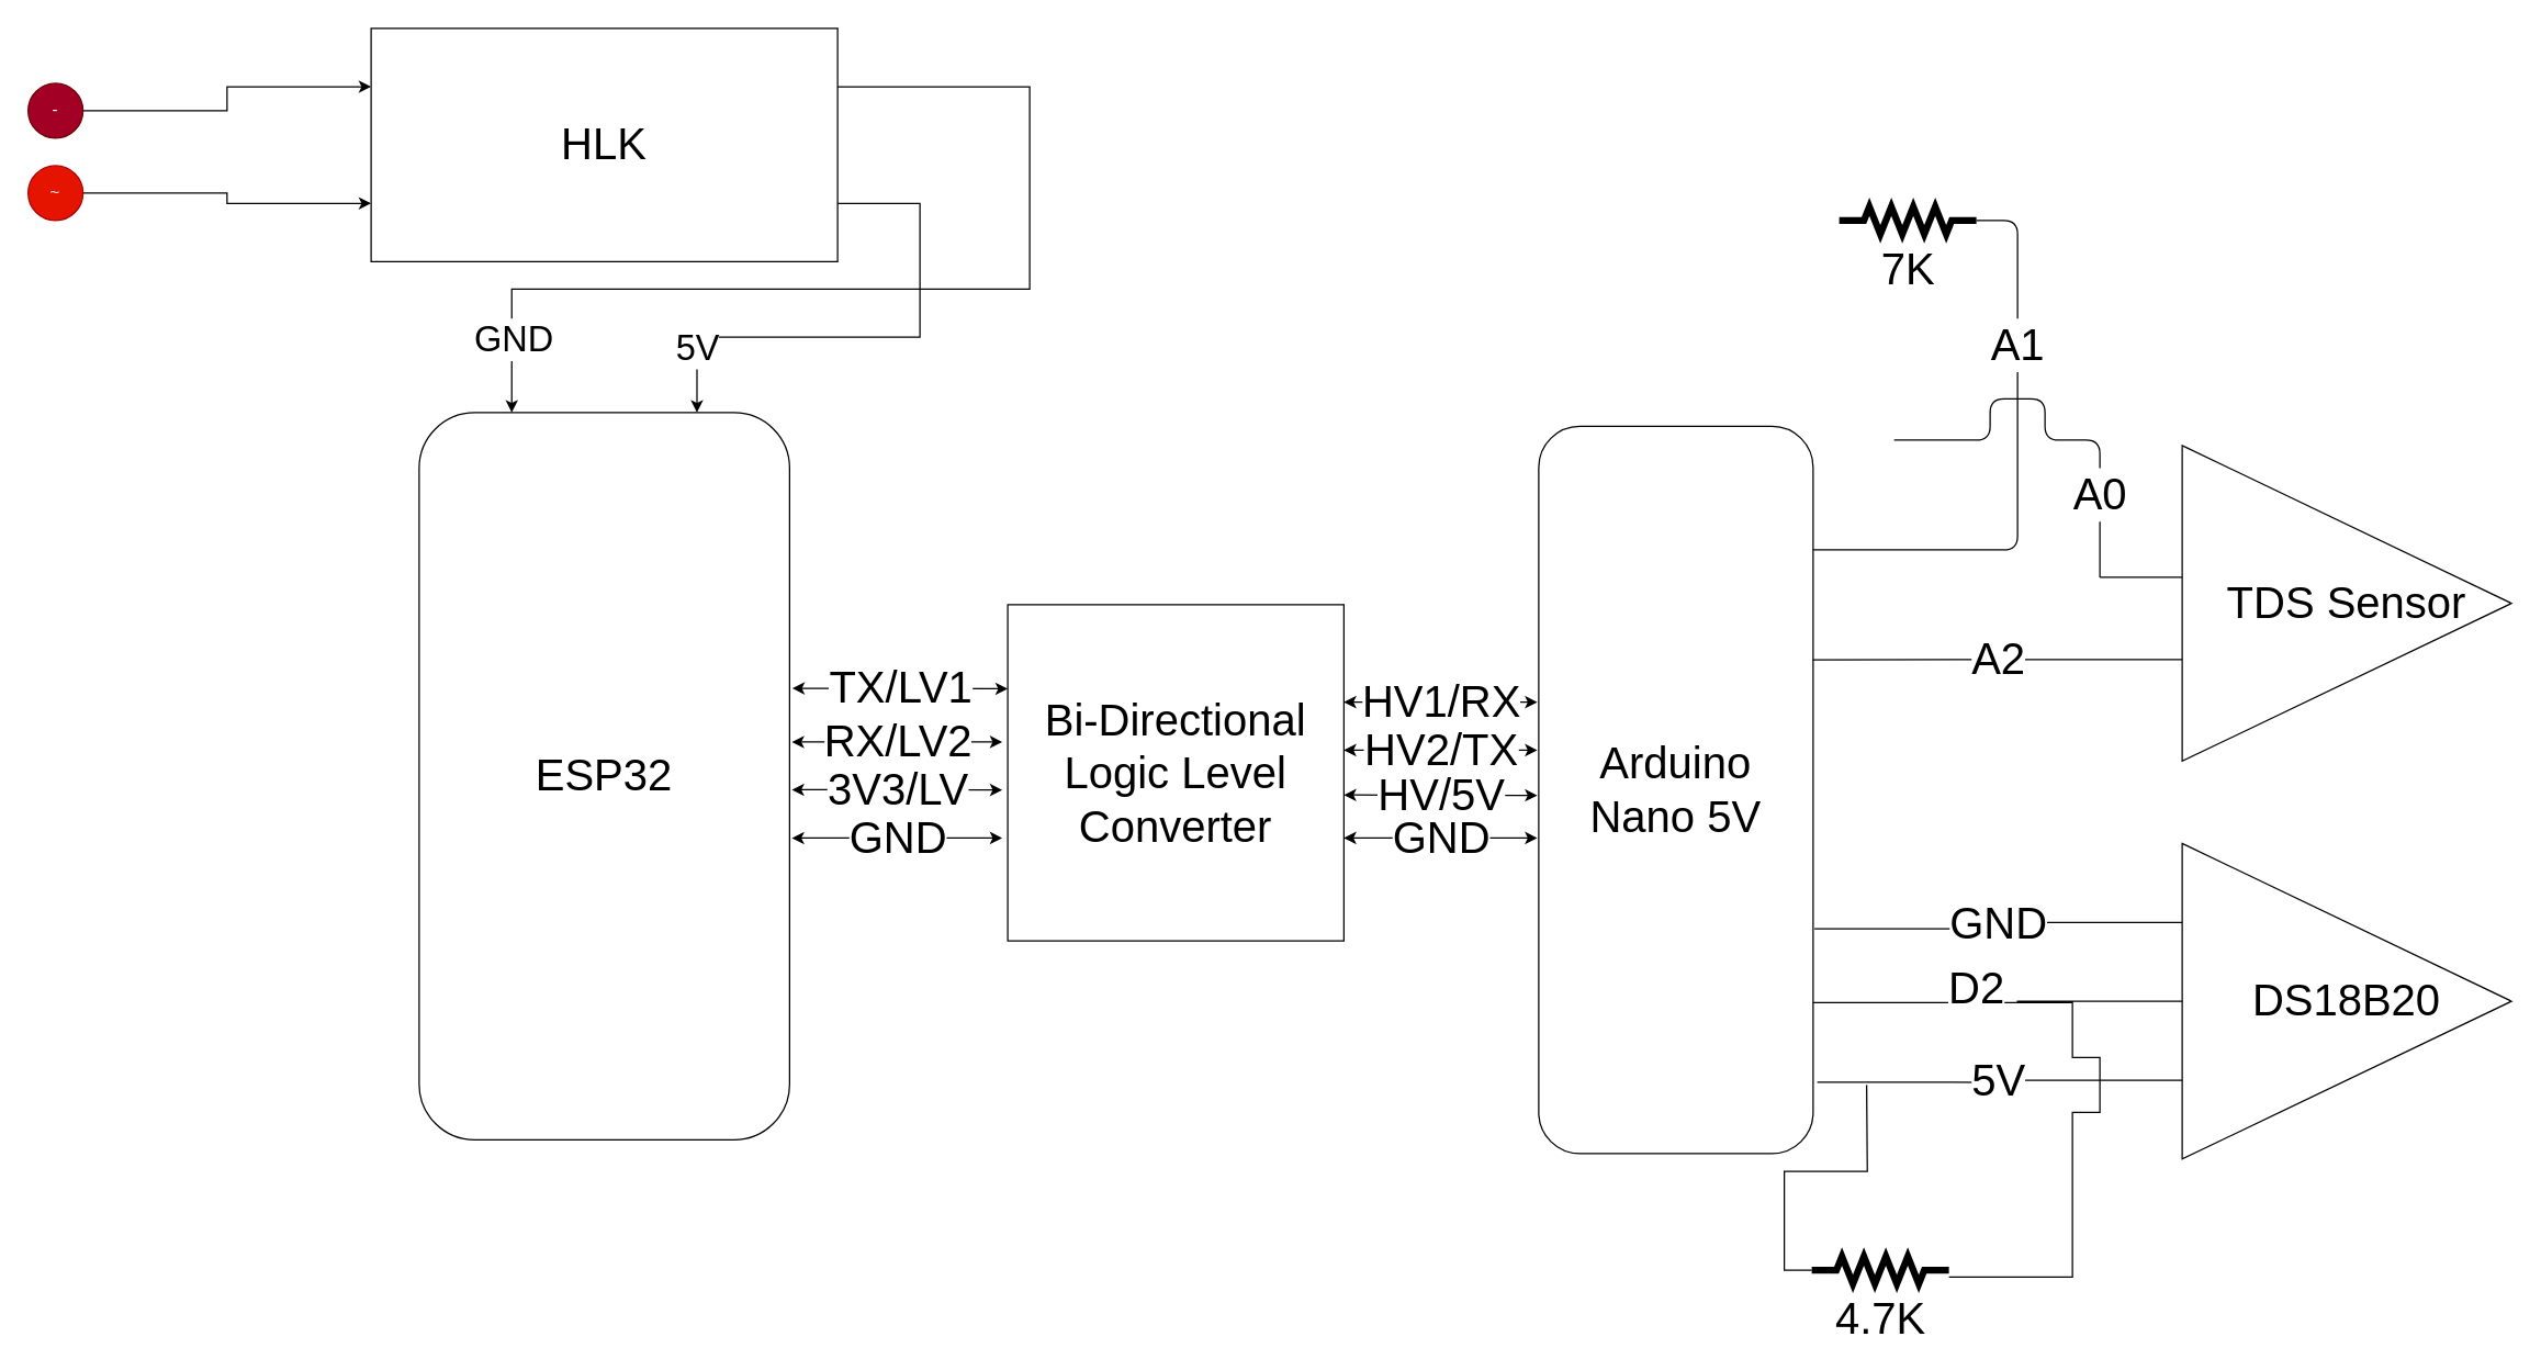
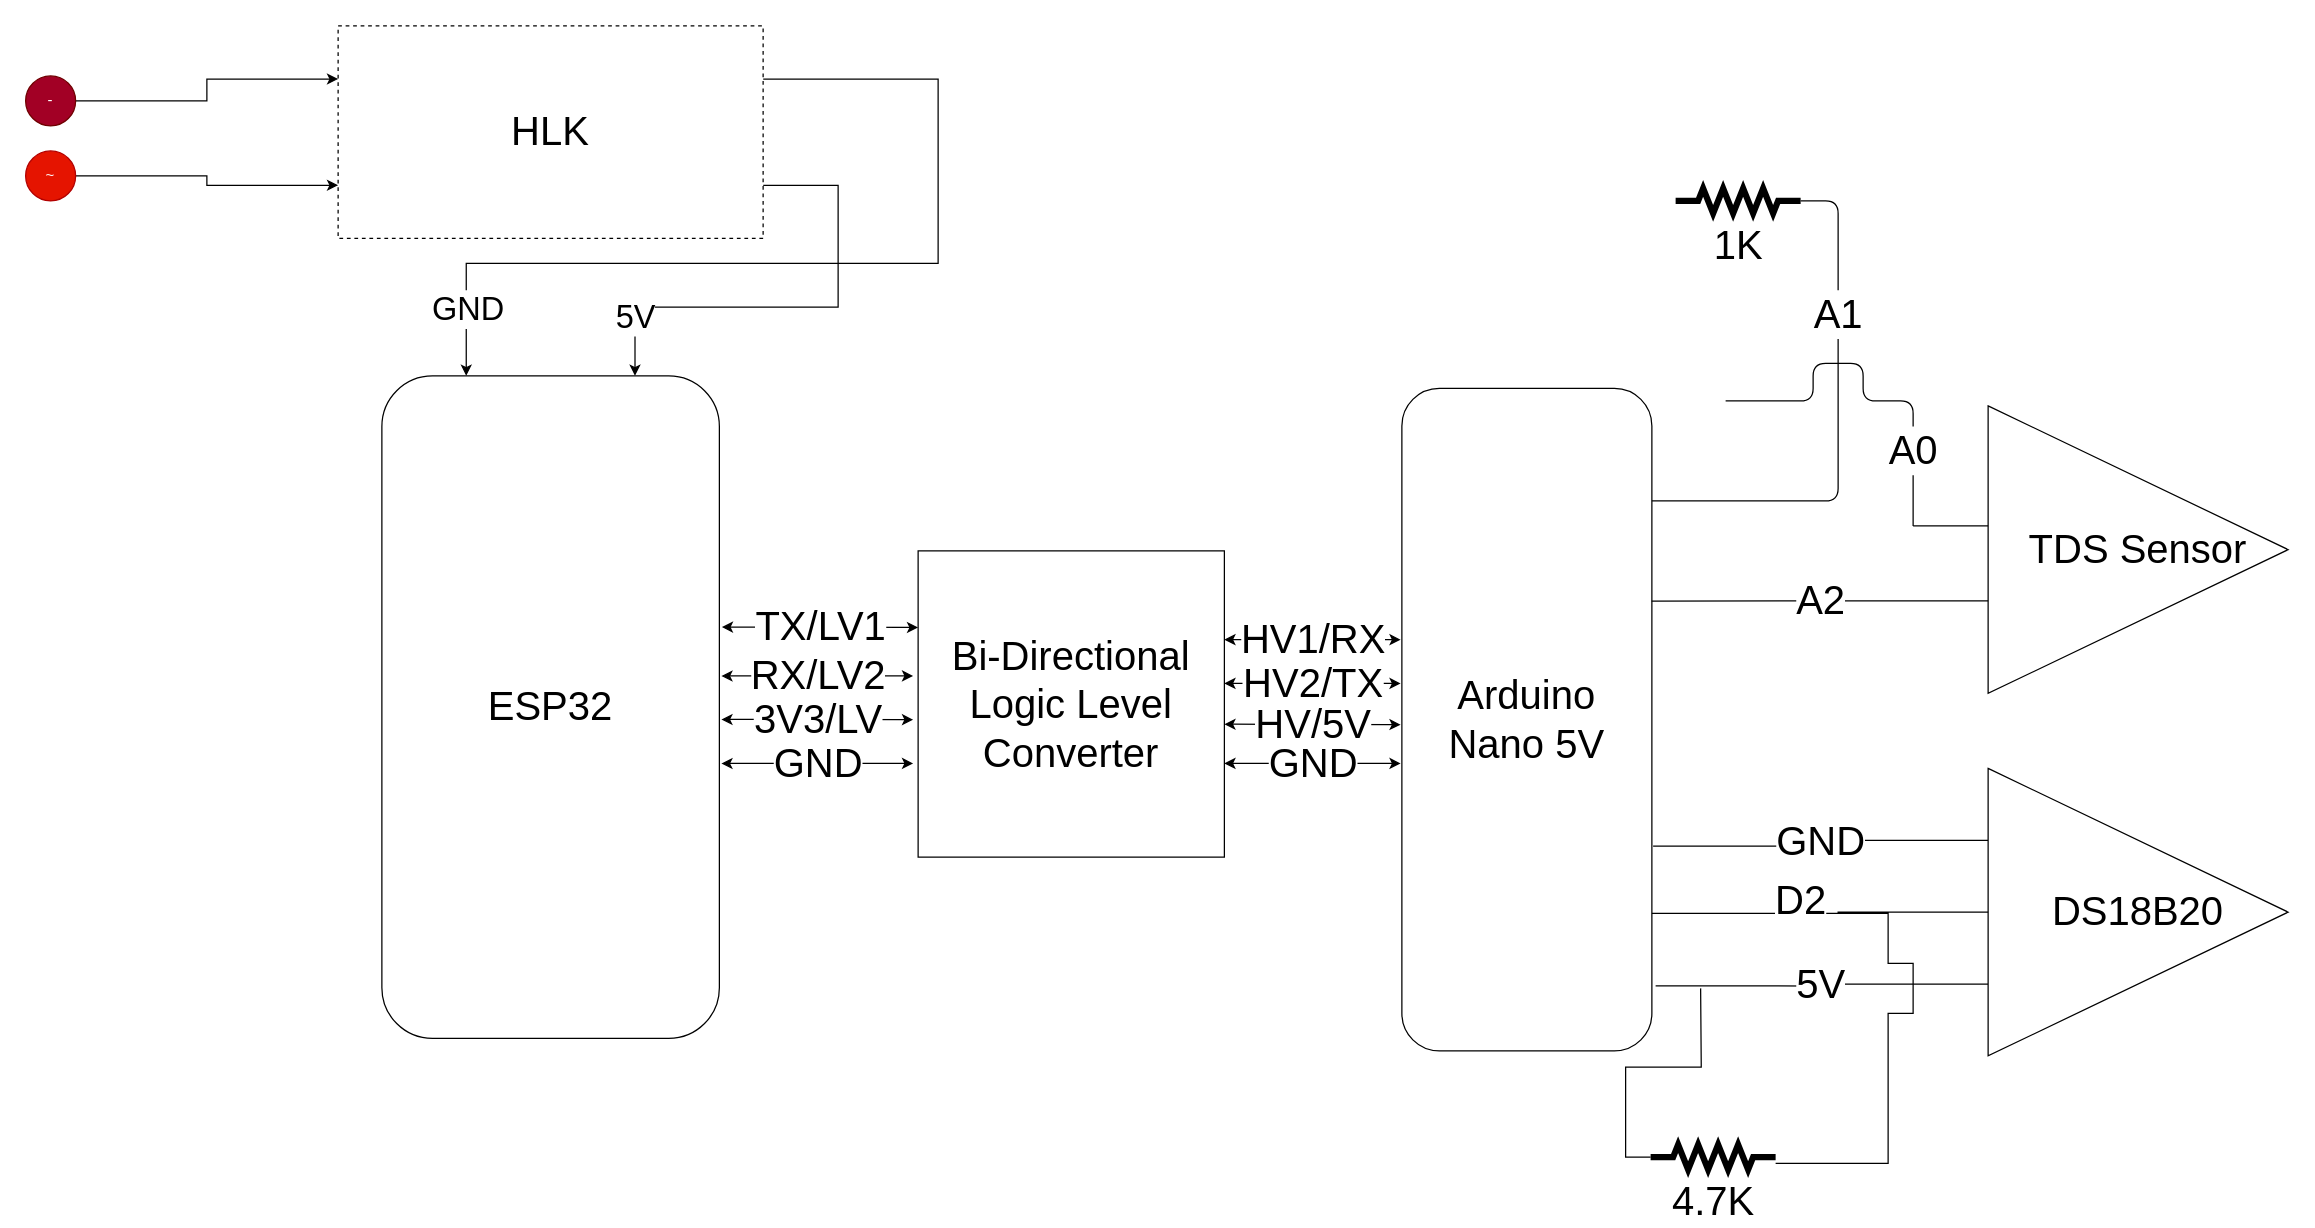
- <mxCell id="11" value="&lt;font style=&quot;font-size: 32px&quot;&gt;HLK&lt;/font&gt;" style="rounded=0;whiteSpace=wrap;html=1;" parent="1" vertex="1"><mxGeometry x="270" y="20" width="340" height="170" as="geometry" /></mxCell>
+ <mxCell id="11" value="&lt;font style=&quot;font-size: 32px&quot;&gt;HLK&lt;/font&gt;" style="rounded=0;whiteSpace=wrap;html=1;dashed=1;" parent="1" vertex="1"><mxGeometry x="270" y="20" width="340" height="170" as="geometry" /></mxCell>
- <mxCell id="30" value="7K" style="pointerEvents=1;verticalLabelPosition=bottom;shadow=0;dashed=0;align=center;html=1;verticalAlign=top;shape=mxgraph.electrical.resistors.resistor_2;fontSize=32;strokeWidth=5;" vertex="1" parent="1"><mxGeometry x="1340" y="150" width="100" height="20" as="geometry" /></mxCell>
+ <mxCell id="30" value="1K" style="pointerEvents=1;verticalLabelPosition=bottom;shadow=0;dashed=0;align=center;html=1;verticalAlign=top;shape=mxgraph.electrical.resistors.resistor_2;fontSize=32;strokeWidth=5;" vertex="1" parent="1"><mxGeometry x="1340" y="150" width="100" height="20" as="geometry" /></mxCell>
